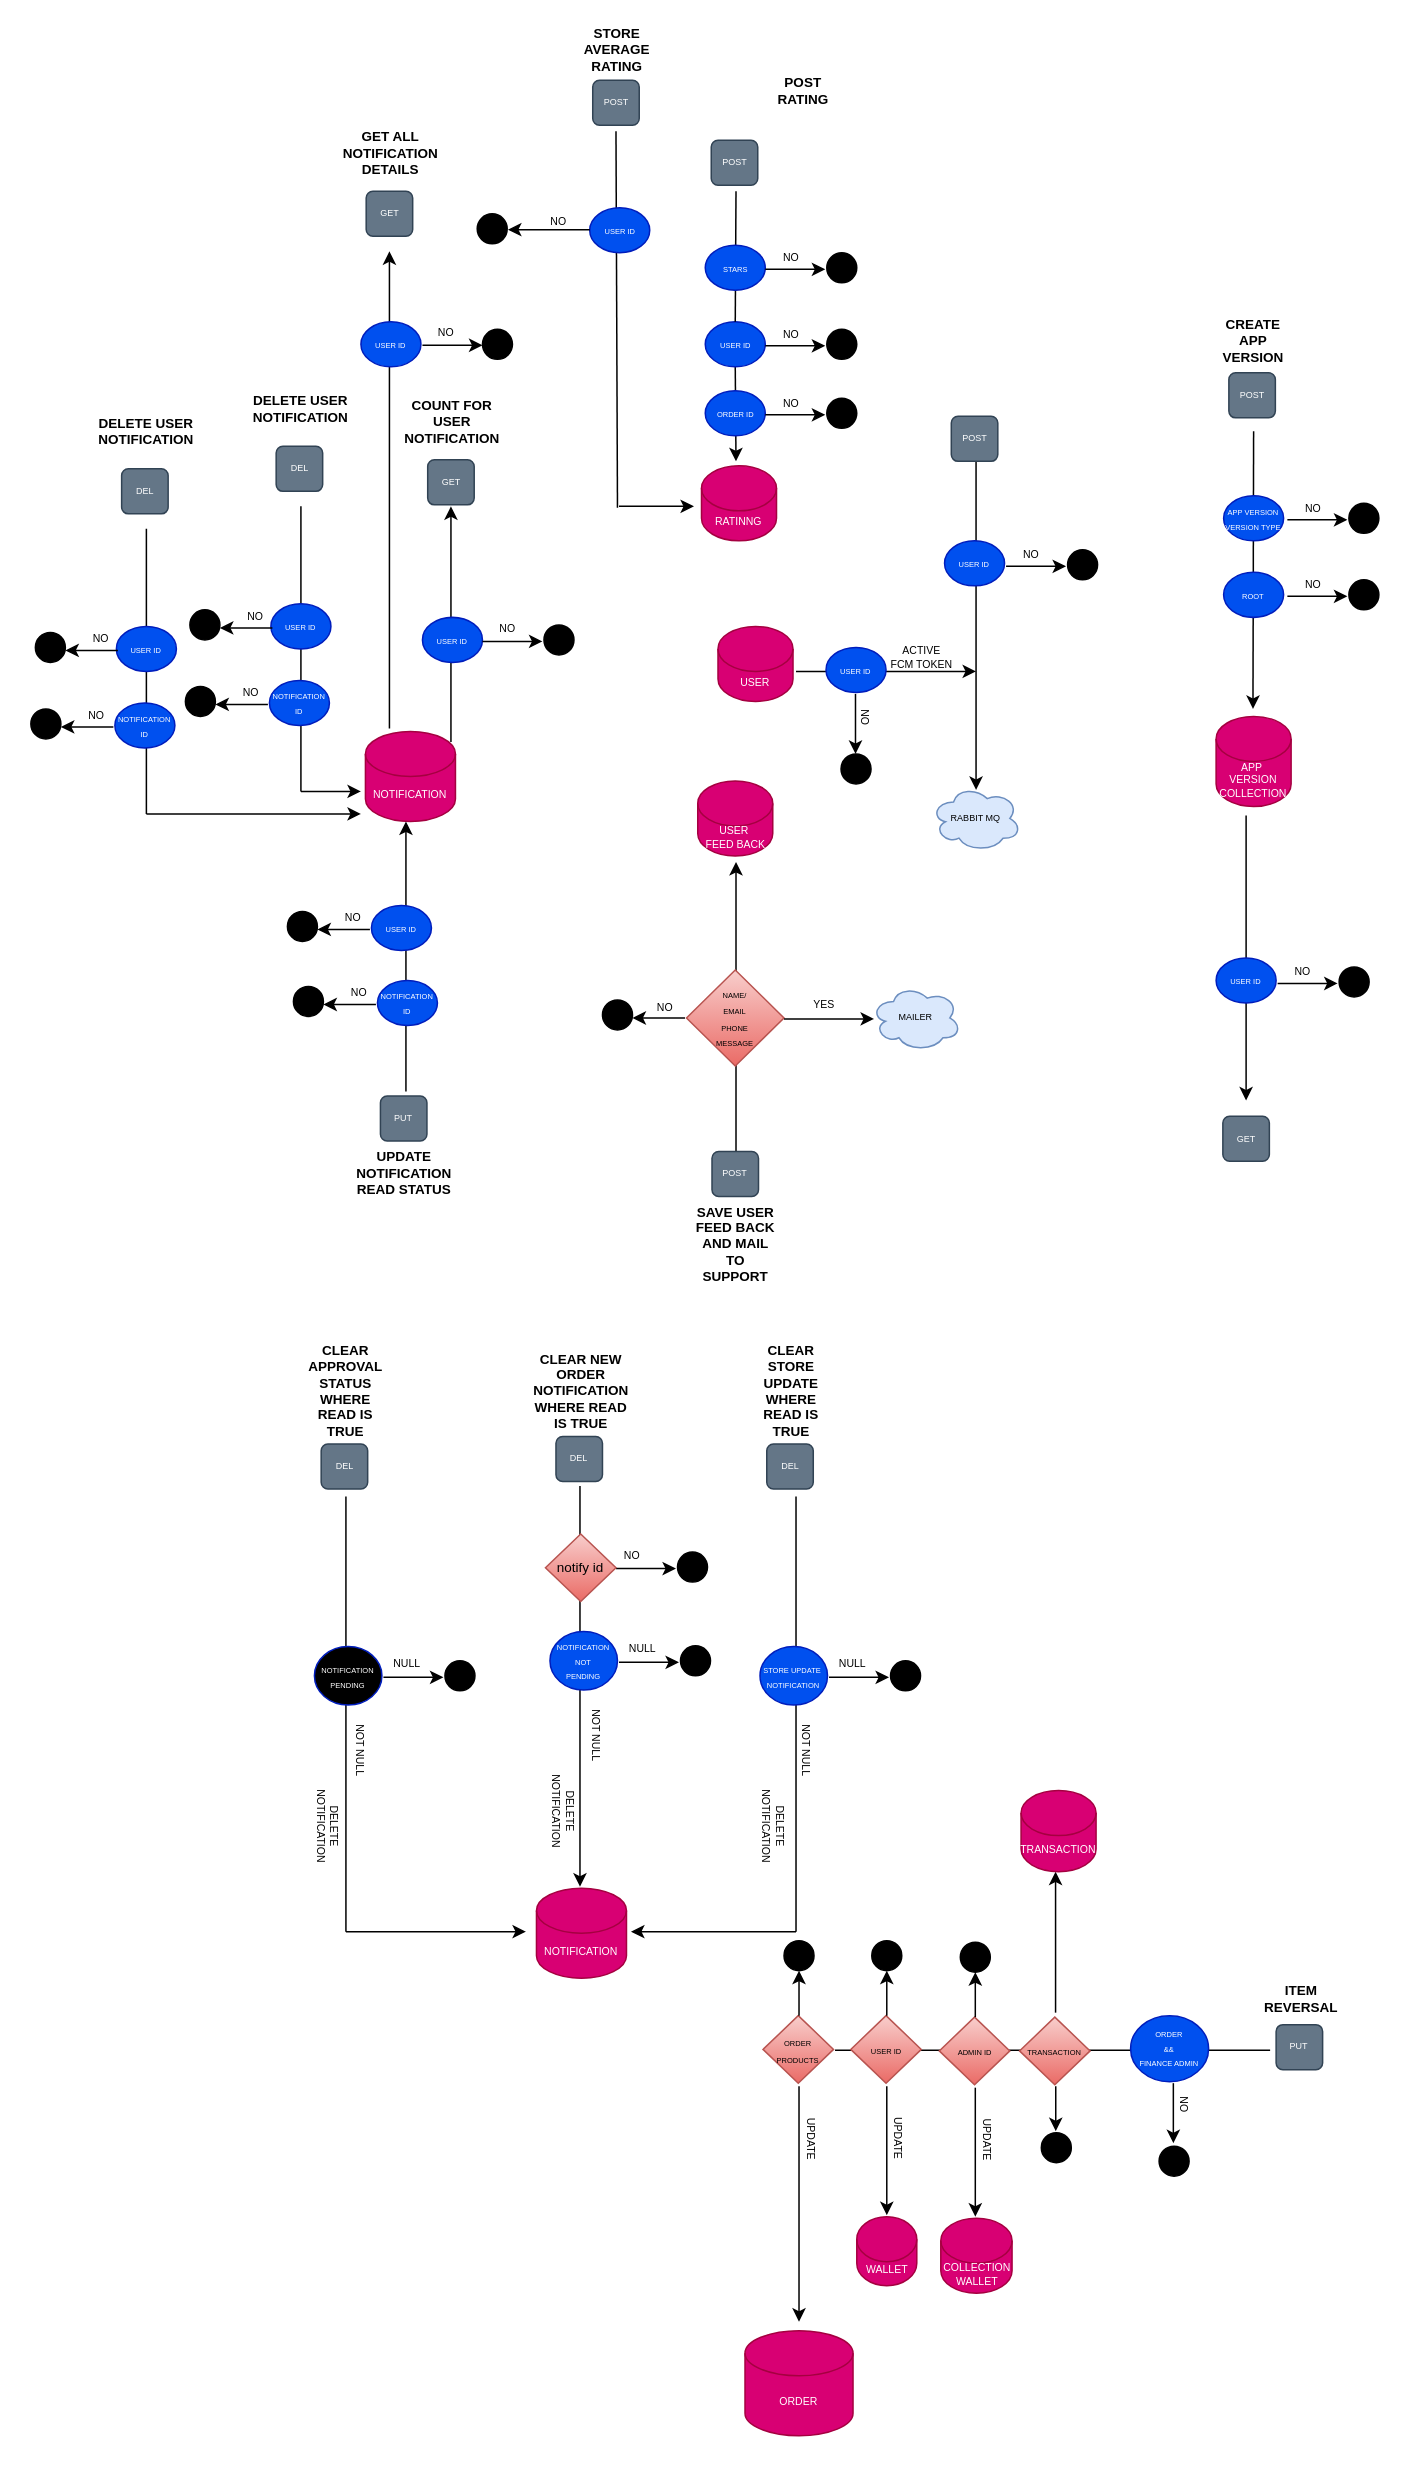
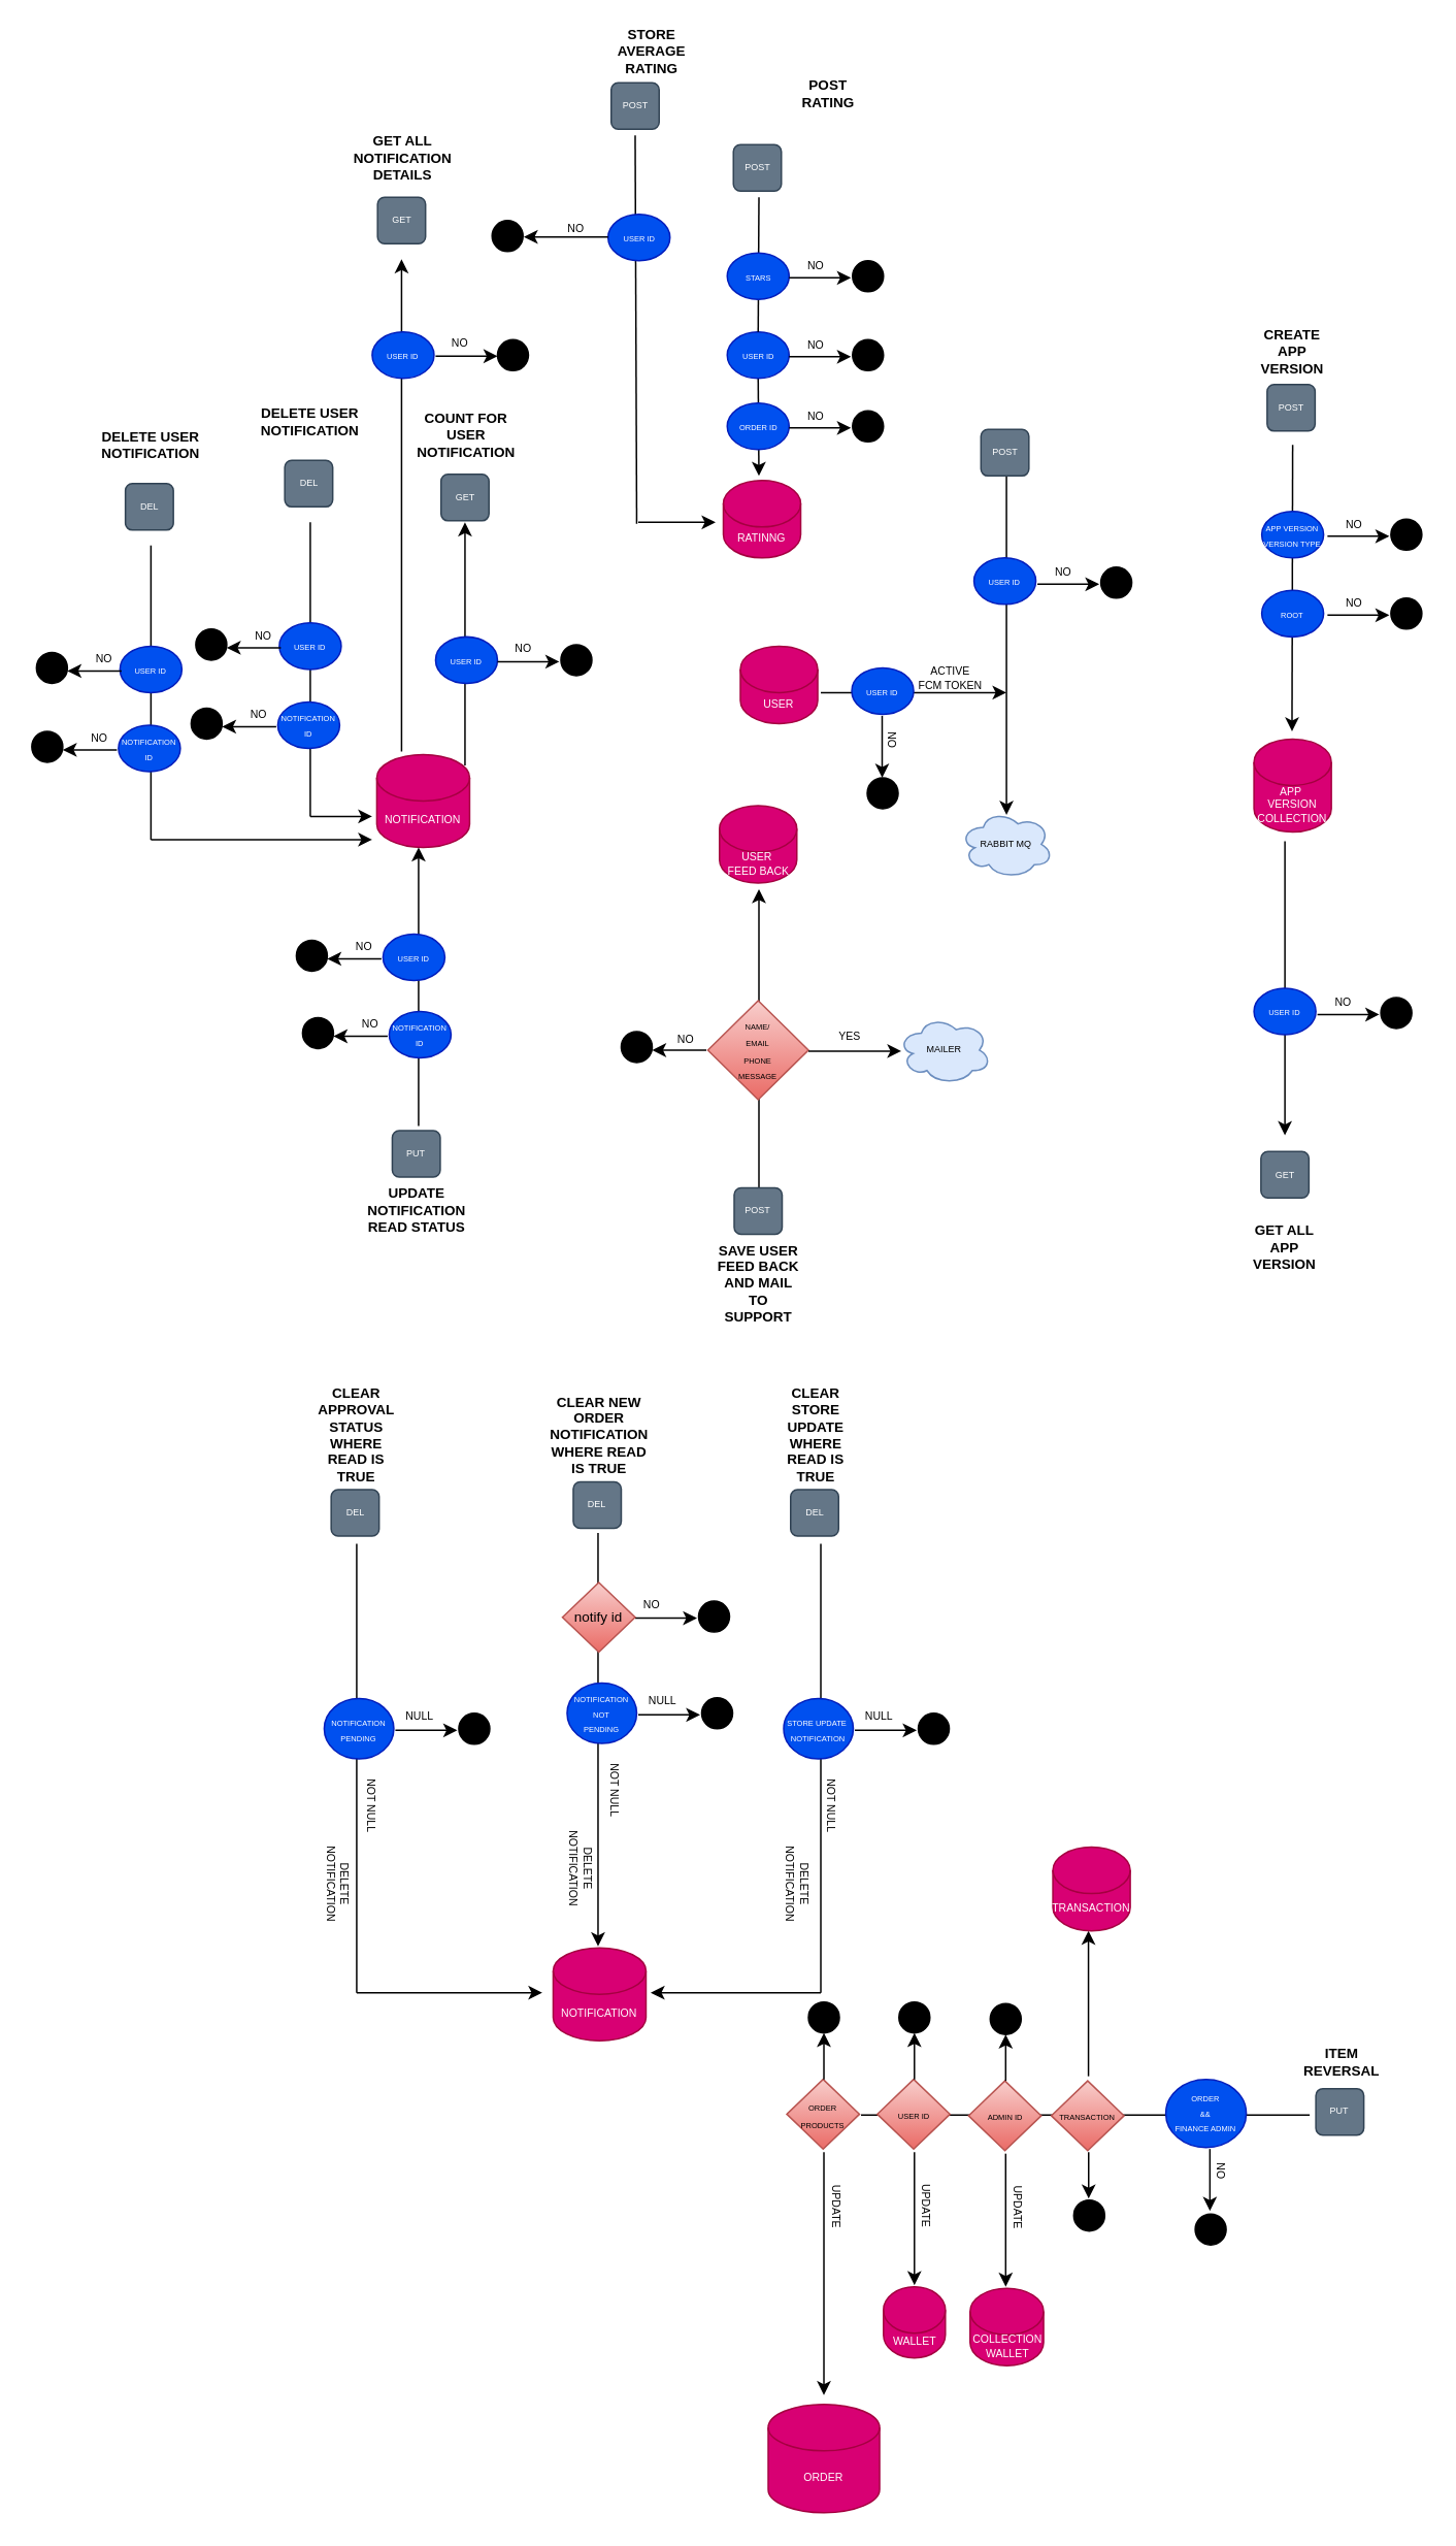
- <mxCell id="101" value="&lt;b style=&quot;font-size: 9px;&quot;&gt;&lt;font style=&quot;font-size: 9px;&quot; face=&quot;Helvetica&quot;&gt;STORE AVERAGE RATING&lt;br&gt;&lt;/font&gt;&lt;/b&gt;" style="text;html=1;strokeColor=none;fillColor=none;align=center;verticalAlign=middle;whiteSpace=wrap;rounded=0;labelBackgroundColor=none;fontFamily=Times New Roman;fontSize=8;fontColor=#000000;" parent="1" vertex="1"><mxGeometry x="381" y="20" width="60" height="26" as="geometry" /></mxCell>
+ <mxCell id="101" value="&lt;b style=&quot;font-size: 9px;&quot;&gt;&lt;font style=&quot;font-size: 9px;&quot; face=&quot;Helvetica&quot;&gt;STORE AVERAGE RATING&lt;br&gt;&lt;/font&gt;&lt;/b&gt;" style="text;html=1;strokeColor=none;fillColor=none;align=center;verticalAlign=middle;whiteSpace=wrap;rounded=0;labelBackgroundColor=none;fontFamily=Times New Roman;fontSize=8;fontColor=#000000;" parent="1" vertex="1"><mxGeometry x="391" y="20" width="60" height="26" as="geometry" /></mxCell>
+ <mxCell id="120" value="&lt;b style=&quot;font-size: 9px;&quot;&gt;&lt;font style=&quot;font-size: 9px;&quot; face=&quot;Helvetica&quot;&gt;GET ALL APP VERSION&lt;br&gt;&lt;/font&gt;&lt;/b&gt;" style="text;html=1;strokeColor=none;fillColor=none;align=center;verticalAlign=middle;whiteSpace=wrap;rounded=0;labelBackgroundColor=none;fontFamily=Times New Roman;fontSize=8;fontColor=#000000;" parent="1" vertex="1"><mxGeometry x="800" y="790.5" width="60" height="30" as="geometry" /></mxCell>
- <mxCell id="138" value="&lt;font style=&quot;font-size: 5px;&quot;&gt;NOTIFICATION&lt;br&gt;PENDING&lt;br&gt;&lt;/font&gt;" style="ellipse;whiteSpace=wrap;html=1;fontSize=8;fillColor=#000000;fontColor=#ffffff;strokeColor=#001DBC;" vertex="1" parent="1"><mxGeometry x="209" y="1097" width="45" height="39" as="geometry" /></mxCell>
+ <mxCell id="138" value="&lt;font style=&quot;font-size: 5px;&quot;&gt;NOTIFICATION&lt;br&gt;PENDING&lt;br&gt;&lt;/font&gt;" style="ellipse;whiteSpace=wrap;html=1;fontSize=8;fillColor=#0050ef;fontColor=#ffffff;strokeColor=#001DBC;" vertex="1" parent="1"><mxGeometry x="209" y="1097" width="45" height="39" as="geometry" /></mxCell>
